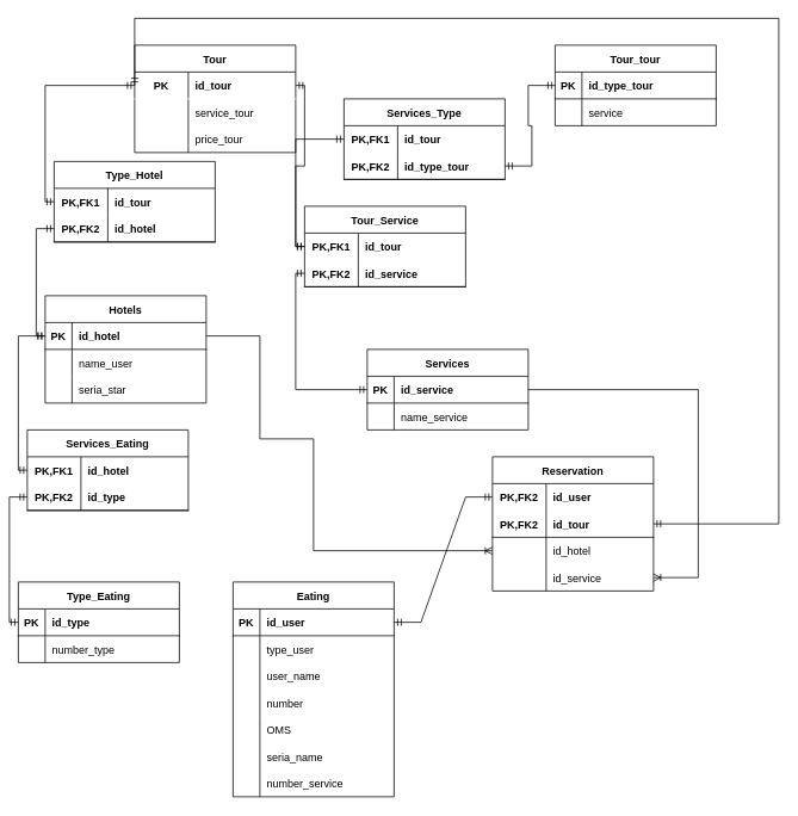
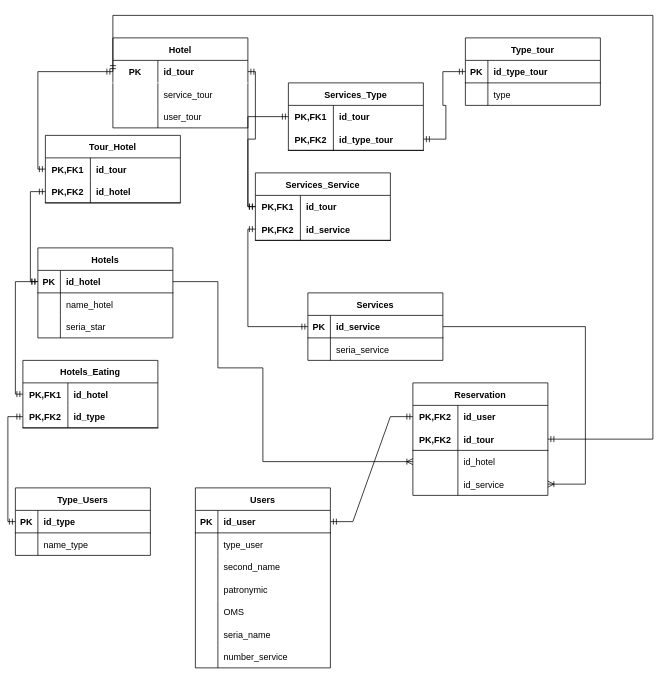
- <mxCell id="2" value="Tour" style="shape=table;startSize=30;container=1;collapsible=1;childLayout=tableLayout;fixedRows=1;rowLines=0;fontStyle=1;align=center;resizeLast=1;fillColor=none;" vertex="1" parent="1"><mxGeometry x="150" y="50" width="180" height="120" as="geometry" /></mxCell>
+ <mxCell id="2" value="Hotel" style="shape=table;startSize=30;container=1;collapsible=1;childLayout=tableLayout;fixedRows=1;rowLines=0;fontStyle=1;align=center;resizeLast=1;fillColor=none;" vertex="1" parent="1"><mxGeometry x="150" y="50" width="180" height="120" as="geometry" /></mxCell>
- <mxCell id="12" value="Tour_tour" style="shape=table;startSize=30;container=1;collapsible=1;childLayout=tableLayout;fixedRows=1;rowLines=0;fontStyle=1;align=center;resizeLast=1;fillColor=none;" vertex="1" parent="1"><mxGeometry x="620" y="50" width="180" height="90" as="geometry" /></mxCell>
+ <mxCell id="12" value="Type_tour" style="shape=table;startSize=30;container=1;collapsible=1;childLayout=tableLayout;fixedRows=1;rowLines=0;fontStyle=1;align=center;resizeLast=1;fillColor=none;" vertex="1" parent="1"><mxGeometry x="620" y="50" width="180" height="90" as="geometry" /></mxCell>
- <mxCell id="18" value="service" style="shape=partialRectangle;connectable=0;fillColor=none;top=0;left=0;bottom=0;right=0;align=left;spacingLeft=6;overflow=hidden;" vertex="1" parent="16"><mxGeometry x="30" width="150" height="30" as="geometry"><mxRectangle width="150" height="30" as="alternateBounds" /></mxGeometry></mxCell>
+ <mxCell id="18" value="type" style="shape=partialRectangle;connectable=0;fillColor=none;top=0;left=0;bottom=0;right=0;align=left;spacingLeft=6;overflow=hidden;" vertex="1" parent="16"><mxGeometry x="30" width="150" height="30" as="geometry"><mxRectangle width="150" height="30" as="alternateBounds" /></mxGeometry></mxCell>
- <mxCell id="11" value="price_tour" style="shape=partialRectangle;connectable=0;fillColor=none;top=0;left=0;bottom=0;right=0;align=left;spacingLeft=6;overflow=hidden;" vertex="1" parent="9"><mxGeometry x="60" width="120" height="30" as="geometry"><mxRectangle width="120" height="30" as="alternateBounds" /></mxGeometry></mxCell>
+ <mxCell id="11" value="user_tour" style="shape=partialRectangle;connectable=0;fillColor=none;top=0;left=0;bottom=0;right=0;align=left;spacingLeft=6;overflow=hidden;" vertex="1" parent="9"><mxGeometry x="60" width="120" height="30" as="geometry"><mxRectangle width="120" height="30" as="alternateBounds" /></mxGeometry></mxCell>
- <mxCell id="43" value="Type_Hotel" style="shape=table;startSize=30;container=1;collapsible=1;childLayout=tableLayout;fixedRows=1;rowLines=0;fontStyle=1;align=center;resizeLast=1;fillColor=none;" vertex="1" parent="1"><mxGeometry x="60" y="180" width="180" height="90" as="geometry" /></mxCell>
+ <mxCell id="43" value="Tour_Hotel" style="shape=table;startSize=30;container=1;collapsible=1;childLayout=tableLayout;fixedRows=1;rowLines=0;fontStyle=1;align=center;resizeLast=1;fillColor=none;" vertex="1" parent="1"><mxGeometry x="60" y="180" width="180" height="90" as="geometry" /></mxCell>
- <mxCell id="50" value="Tour_Service" style="shape=table;startSize=30;container=1;collapsible=1;childLayout=tableLayout;fixedRows=1;rowLines=0;fontStyle=1;align=center;resizeLast=1;fillColor=none;" vertex="1" parent="1"><mxGeometry x="340" y="230" width="180" height="90" as="geometry" /></mxCell>
+ <mxCell id="50" value="Services_Service" style="shape=table;startSize=30;container=1;collapsible=1;childLayout=tableLayout;fixedRows=1;rowLines=0;fontStyle=1;align=center;resizeLast=1;fillColor=none;" vertex="1" parent="1"><mxGeometry x="340" y="230" width="180" height="90" as="geometry" /></mxCell>
- <mxCell id="32" value="name_user" style="shape=partialRectangle;connectable=0;fillColor=none;top=0;left=0;bottom=0;right=0;align=left;spacingLeft=6;overflow=hidden;" vertex="1" parent="30"><mxGeometry x="30" width="150" height="30" as="geometry"><mxRectangle width="150" height="30" as="alternateBounds" /></mxGeometry></mxCell>
+ <mxCell id="32" value="name_hotel" style="shape=partialRectangle;connectable=0;fillColor=none;top=0;left=0;bottom=0;right=0;align=left;spacingLeft=6;overflow=hidden;" vertex="1" parent="30"><mxGeometry x="30" width="150" height="30" as="geometry"><mxRectangle width="150" height="30" as="alternateBounds" /></mxGeometry></mxCell>
- <mxCell id="42" value="name_service" style="shape=partialRectangle;connectable=0;fillColor=none;top=0;left=0;bottom=0;right=0;align=left;spacingLeft=6;overflow=hidden;" vertex="1" parent="40"><mxGeometry x="30" width="150" height="30" as="geometry"><mxRectangle width="150" height="30" as="alternateBounds" /></mxGeometry></mxCell>
+ <mxCell id="42" value="seria_service" style="shape=partialRectangle;connectable=0;fillColor=none;top=0;left=0;bottom=0;right=0;align=left;spacingLeft=6;overflow=hidden;" vertex="1" parent="40"><mxGeometry x="30" width="150" height="30" as="geometry"><mxRectangle width="150" height="30" as="alternateBounds" /></mxGeometry></mxCell>
- <mxCell id="99" value="Services_Eating" style="shape=table;startSize=30;container=1;collapsible=1;childLayout=tableLayout;fixedRows=1;rowLines=0;fontStyle=1;align=center;resizeLast=1;fillColor=none;" vertex="1" parent="1"><mxGeometry x="30" y="480" width="180" height="90" as="geometry" /></mxCell>
+ <mxCell id="99" value="Hotels_Eating" style="shape=table;startSize=30;container=1;collapsible=1;childLayout=tableLayout;fixedRows=1;rowLines=0;fontStyle=1;align=center;resizeLast=1;fillColor=none;" vertex="1" parent="1"><mxGeometry x="30" y="480" width="180" height="90" as="geometry" /></mxCell>
- <mxCell id="92" value="Type_Eating" style="shape=table;startSize=30;container=1;collapsible=1;childLayout=tableLayout;fixedRows=1;rowLines=0;fontStyle=1;align=center;resizeLast=1;fillColor=none;" vertex="1" parent="1"><mxGeometry x="20" y="650" width="180" height="90" as="geometry" /></mxCell>
+ <mxCell id="92" value="Type_Users" style="shape=table;startSize=30;container=1;collapsible=1;childLayout=tableLayout;fixedRows=1;rowLines=0;fontStyle=1;align=center;resizeLast=1;fillColor=none;" vertex="1" parent="1"><mxGeometry x="20" y="650" width="180" height="90" as="geometry" /></mxCell>
- <mxCell id="57" value="Eating" style="shape=table;startSize=30;container=1;collapsible=1;childLayout=tableLayout;fixedRows=1;rowLines=0;fontStyle=1;align=center;resizeLast=1;fillColor=none;" vertex="1" parent="1"><mxGeometry x="260" y="650" width="180" height="240" as="geometry" /></mxCell>
+ <mxCell id="57" value="Users" style="shape=table;startSize=30;container=1;collapsible=1;childLayout=tableLayout;fixedRows=1;rowLines=0;fontStyle=1;align=center;resizeLast=1;fillColor=none;" vertex="1" parent="1"><mxGeometry x="260" y="650" width="180" height="240" as="geometry" /></mxCell>
- <mxCell id="98" value="number_type" style="shape=partialRectangle;connectable=0;fillColor=none;top=0;left=0;bottom=0;right=0;align=left;spacingLeft=6;overflow=hidden;strokeColor=default;" vertex="1" parent="96"><mxGeometry x="30" width="150" height="30" as="geometry"><mxRectangle width="150" height="30" as="alternateBounds" /></mxGeometry></mxCell>
+ <mxCell id="98" value="name_type" style="shape=partialRectangle;connectable=0;fillColor=none;top=0;left=0;bottom=0;right=0;align=left;spacingLeft=6;overflow=hidden;strokeColor=default;" vertex="1" parent="96"><mxGeometry x="30" width="150" height="30" as="geometry"><mxRectangle width="150" height="30" as="alternateBounds" /></mxGeometry></mxCell>
- <mxCell id="66" value="user_name" style="shape=partialRectangle;connectable=0;fillColor=none;top=0;left=0;bottom=0;right=0;align=left;spacingLeft=6;overflow=hidden;strokeColor=default;" vertex="1" parent="64"><mxGeometry x="30" width="150" height="30" as="geometry"><mxRectangle width="150" height="30" as="alternateBounds" /></mxGeometry></mxCell>
+ <mxCell id="66" value="second_name" style="shape=partialRectangle;connectable=0;fillColor=none;top=0;left=0;bottom=0;right=0;align=left;spacingLeft=6;overflow=hidden;strokeColor=default;" vertex="1" parent="64"><mxGeometry x="30" width="150" height="30" as="geometry"><mxRectangle width="150" height="30" as="alternateBounds" /></mxGeometry></mxCell>
- <mxCell id="69" value="number" style="shape=partialRectangle;connectable=0;fillColor=none;top=0;left=0;bottom=0;right=0;align=left;spacingLeft=6;overflow=hidden;strokeColor=default;" vertex="1" parent="67"><mxGeometry x="30" width="150" height="30" as="geometry"><mxRectangle width="150" height="30" as="alternateBounds" /></mxGeometry></mxCell>
+ <mxCell id="69" value="patronymic" style="shape=partialRectangle;connectable=0;fillColor=none;top=0;left=0;bottom=0;right=0;align=left;spacingLeft=6;overflow=hidden;strokeColor=default;" vertex="1" parent="67"><mxGeometry x="30" width="150" height="30" as="geometry"><mxRectangle width="150" height="30" as="alternateBounds" /></mxGeometry></mxCell>
